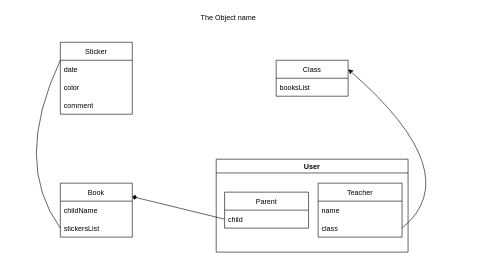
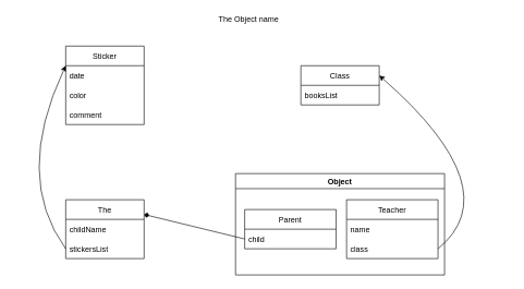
- <mxCell id="17" style="edgeStyle=none;html=1;exitX=0;exitY=0.5;exitDx=0;exitDy=0;entryX=0;entryY=0.25;entryDx=0;entryDy=0;curved=1;endArrow=none;" parent="1" source="8" target="2" edge="1"><mxGeometry relative="1" as="geometry"><Array as="points"><mxPoint x="20" y="270" /></Array></mxGeometry></mxCell>
+ <mxCell id="17" style="edgeStyle=none;html=1;exitX=0;exitY=0.5;exitDx=0;exitDy=0;entryX=0;entryY=0.25;entryDx=0;entryDy=0;curved=1;" parent="1" source="8" target="2" edge="1"><mxGeometry relative="1" as="geometry"><Array as="points"><mxPoint x="20" y="270" /></Array></mxGeometry></mxCell>
- <mxCell id="11" value="User" style="swimlane;" parent="1" vertex="1"><mxGeometry x="360" y="265" width="320" height="155" as="geometry" /></mxCell>
+ <mxCell id="11" value="Object" style="swimlane;" parent="1" vertex="1"><mxGeometry x="360" y="265" width="320" height="155" as="geometry" /></mxCell>
- <mxCell id="6" value="Book" style="swimlane;fontStyle=0;childLayout=stackLayout;horizontal=1;startSize=30;horizontalStack=0;resizeParent=1;resizeParentMax=0;resizeLast=0;collapsible=1;marginBottom=0;" parent="1" vertex="1"><mxGeometry x="100" y="305" width="120" height="90" as="geometry" /></mxCell>
+ <mxCell id="6" value="The" style="swimlane;fontStyle=0;childLayout=stackLayout;horizontal=1;startSize=30;horizontalStack=0;resizeParent=1;resizeParentMax=0;resizeLast=0;collapsible=1;marginBottom=0;" parent="1" vertex="1"><mxGeometry x="100" y="305" width="120" height="90" as="geometry" /></mxCell>
